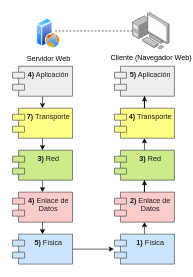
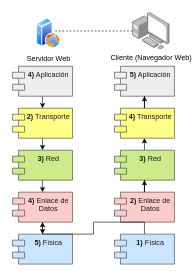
- <mxCell id="8" value="&lt;b&gt;7)&lt;/b&gt; Transporte" style="shape=module;align=left;spacingLeft=20;align=center;verticalAlign=top;whiteSpace=wrap;html=1;fillColor=#ffff88;strokeColor=#36393d;fontColor=#1A1A1A;" vertex="1" parent="4"><mxGeometry y="40" width="100" height="50" as="geometry" /></mxCell>
+ <mxCell id="8" value="&lt;b&gt;2)&lt;/b&gt; Transporte" style="shape=module;align=left;spacingLeft=20;align=center;verticalAlign=top;whiteSpace=wrap;html=1;fillColor=#ffff88;strokeColor=#36393d;fontColor=#1A1A1A;" vertex="1" parent="4"><mxGeometry y="40" width="100" height="50" as="geometry" /></mxCell>
- <mxCell id="24" style="edgeStyle=orthogonalEdgeStyle;rounded=0;orthogonalLoop=1;jettySize=auto;html=1;exitX=0.5;exitY=0;exitDx=0;exitDy=0;entryX=0.5;entryY=1;entryDx=0;entryDy=0;" edge="1" parent="1" source="25" target="23"><mxGeometry relative="1" as="geometry" /></mxCell>
+ <mxCell id="24" style="edgeStyle=orthogonalEdgeStyle;rounded=0;orthogonalLoop=1;jettySize=auto;html=1;exitX=0.5;exitY=0;exitDx=0;exitDy=0;" edge="1" parent="1" source="25" target="11"><mxGeometry relative="1" as="geometry" /></mxCell>
- <mxCell id="14" style="edgeStyle=orthogonalEdgeStyle;rounded=0;orthogonalLoop=1;jettySize=auto;html=1;entryX=-0.01;entryY=0.5;entryDx=0;entryDy=0;entryPerimeter=0;" edge="1" parent="1" source="12" target="25"><mxGeometry relative="1" as="geometry" /></mxCell>
